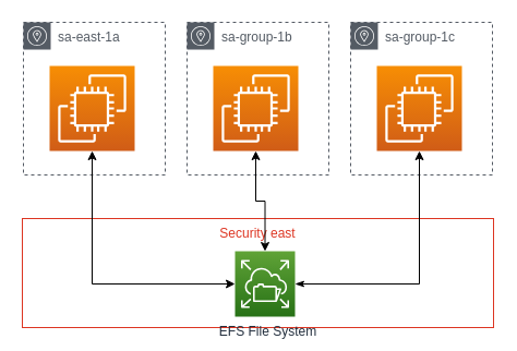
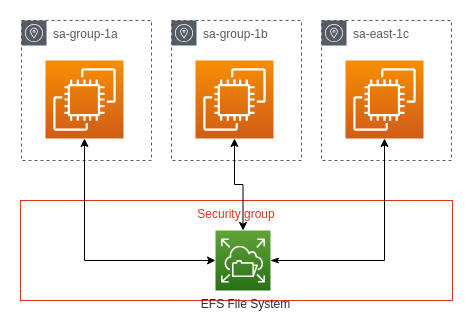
- <mxCell id="4" value="sa-east-1a" style="sketch=0;outlineConnect=0;gradientColor=none;html=1;whiteSpace=wrap;fontSize=12;fontStyle=0;shape=mxgraph.aws4.group;grIcon=mxgraph.aws4.group_availability_zone;strokeColor=#545B64;fillColor=none;verticalAlign=top;align=left;spacingLeft=30;fontColor=#545B64;dashed=1;" vertex="1" parent="1"><mxGeometry x="21" y="20" width="130" height="140" as="geometry" /></mxCell>
+ <mxCell id="4" value="sa-group-1a" style="sketch=0;outlineConnect=0;gradientColor=none;html=1;whiteSpace=wrap;fontSize=12;fontStyle=0;shape=mxgraph.aws4.group;grIcon=mxgraph.aws4.group_availability_zone;strokeColor=#545B64;fillColor=none;verticalAlign=top;align=left;spacingLeft=30;fontColor=#545B64;dashed=1;" vertex="1" parent="1"><mxGeometry x="21" y="20" width="130" height="140" as="geometry" /></mxCell>
- <mxCell id="6" value="sa-group-1c" style="sketch=0;outlineConnect=0;gradientColor=none;html=1;whiteSpace=wrap;fontSize=12;fontStyle=0;shape=mxgraph.aws4.group;grIcon=mxgraph.aws4.group_availability_zone;strokeColor=#545B64;fillColor=none;verticalAlign=top;align=left;spacingLeft=30;fontColor=#545B64;dashed=1;" vertex="1" parent="1"><mxGeometry x="321" y="20" width="130" height="140" as="geometry" /></mxCell>
+ <mxCell id="6" value="sa-east-1c" style="sketch=0;outlineConnect=0;gradientColor=none;html=1;whiteSpace=wrap;fontSize=12;fontStyle=0;shape=mxgraph.aws4.group;grIcon=mxgraph.aws4.group_availability_zone;strokeColor=#545B64;fillColor=none;verticalAlign=top;align=left;spacingLeft=30;fontColor=#545B64;dashed=1;" vertex="1" parent="1"><mxGeometry x="321" y="20" width="130" height="140" as="geometry" /></mxCell>
- <mxCell id="8" value="Security east" style="fillColor=none;strokeColor=#DD3522;verticalAlign=top;fontStyle=0;fontColor=#DD3522;" vertex="1" parent="1"><mxGeometry x="20" y="200" width="432" height="100" as="geometry" /></mxCell>
+ <mxCell id="8" value="Security group" style="fillColor=none;strokeColor=#DD3522;verticalAlign=top;fontStyle=0;fontColor=#DD3522;" vertex="1" parent="1"><mxGeometry x="20" y="200" width="432" height="100" as="geometry" /></mxCell>
